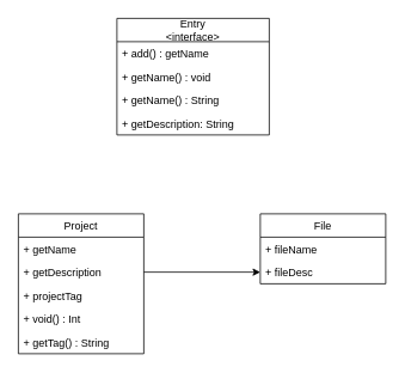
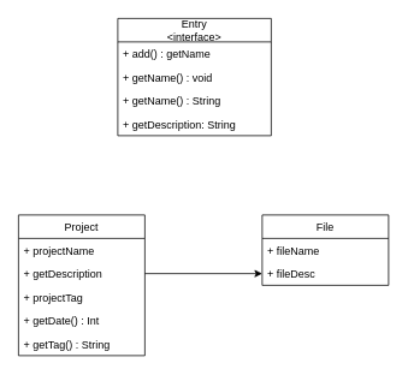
- <mxCell id="11" value="+ getName" style="text;strokeColor=none;fillColor=none;align=left;verticalAlign=top;spacingLeft=4;spacingRight=4;overflow=hidden;rotatable=0;points=[[0,0.5],[1,0.5]];portConstraint=eastwest;" vertex="1" parent="10"><mxGeometry y="26" width="140" height="26" as="geometry" /></mxCell>
+ <mxCell id="11" value="+ projectName" style="text;strokeColor=none;fillColor=none;align=left;verticalAlign=top;spacingLeft=4;spacingRight=4;overflow=hidden;rotatable=0;points=[[0,0.5],[1,0.5]];portConstraint=eastwest;" vertex="1" parent="10"><mxGeometry y="26" width="140" height="26" as="geometry" /></mxCell>
- <mxCell id="14" value="+ void() : Int" style="text;strokeColor=none;fillColor=none;align=left;verticalAlign=top;spacingLeft=4;spacingRight=4;overflow=hidden;rotatable=0;points=[[0,0.5],[1,0.5]];portConstraint=eastwest;" vertex="1" parent="10"><mxGeometry y="104" width="140" height="26" as="geometry" /></mxCell>
+ <mxCell id="14" value="+ getDate() : Int" style="text;strokeColor=none;fillColor=none;align=left;verticalAlign=top;spacingLeft=4;spacingRight=4;overflow=hidden;rotatable=0;points=[[0,0.5],[1,0.5]];portConstraint=eastwest;" vertex="1" parent="10"><mxGeometry y="104" width="140" height="26" as="geometry" /></mxCell>
